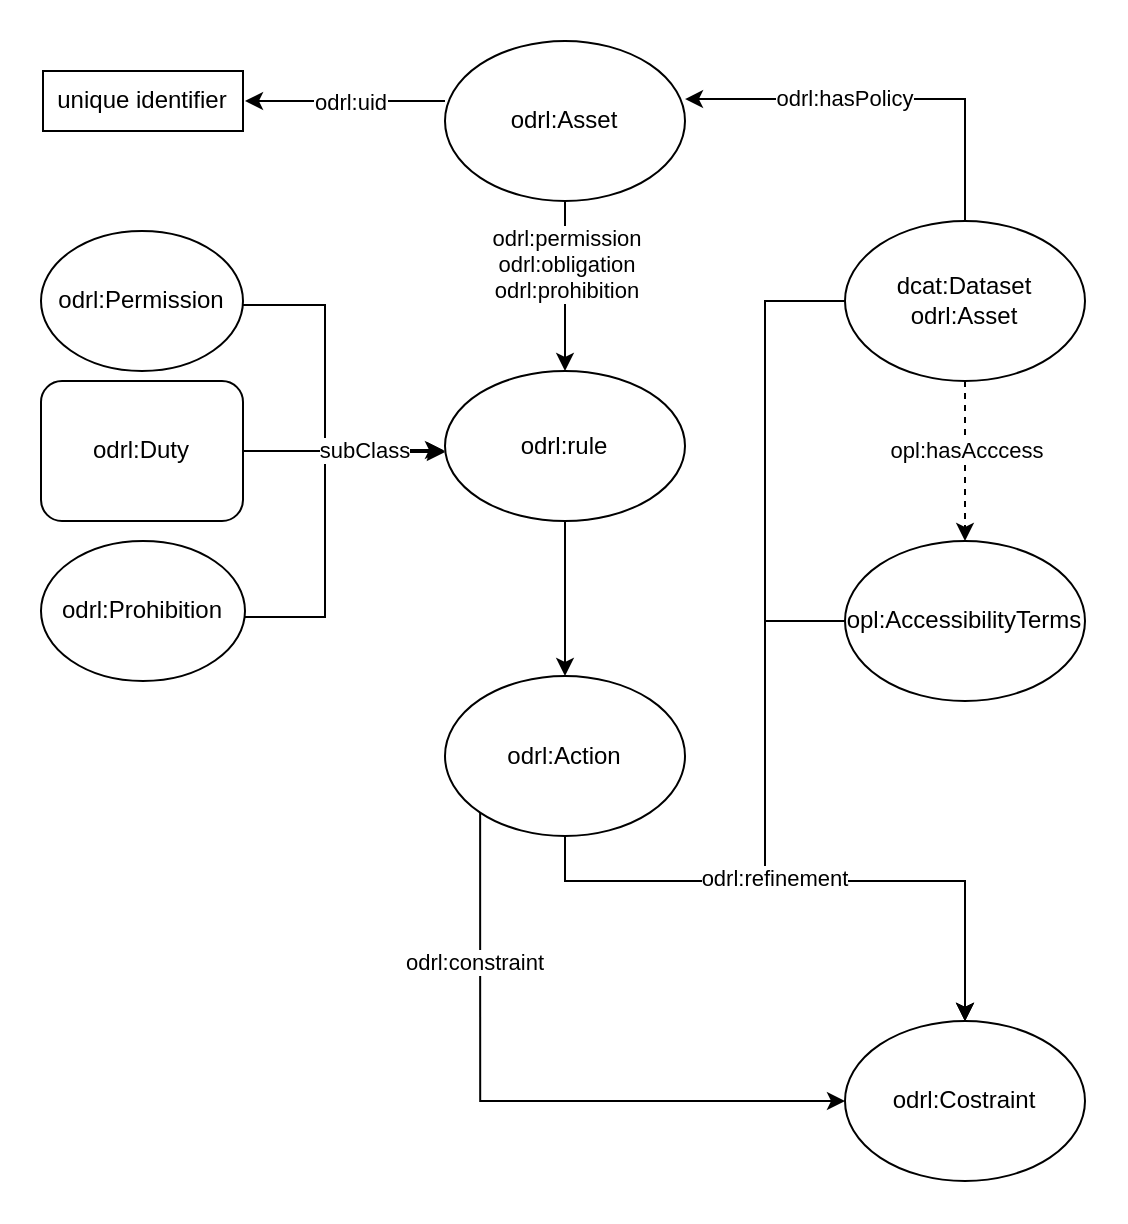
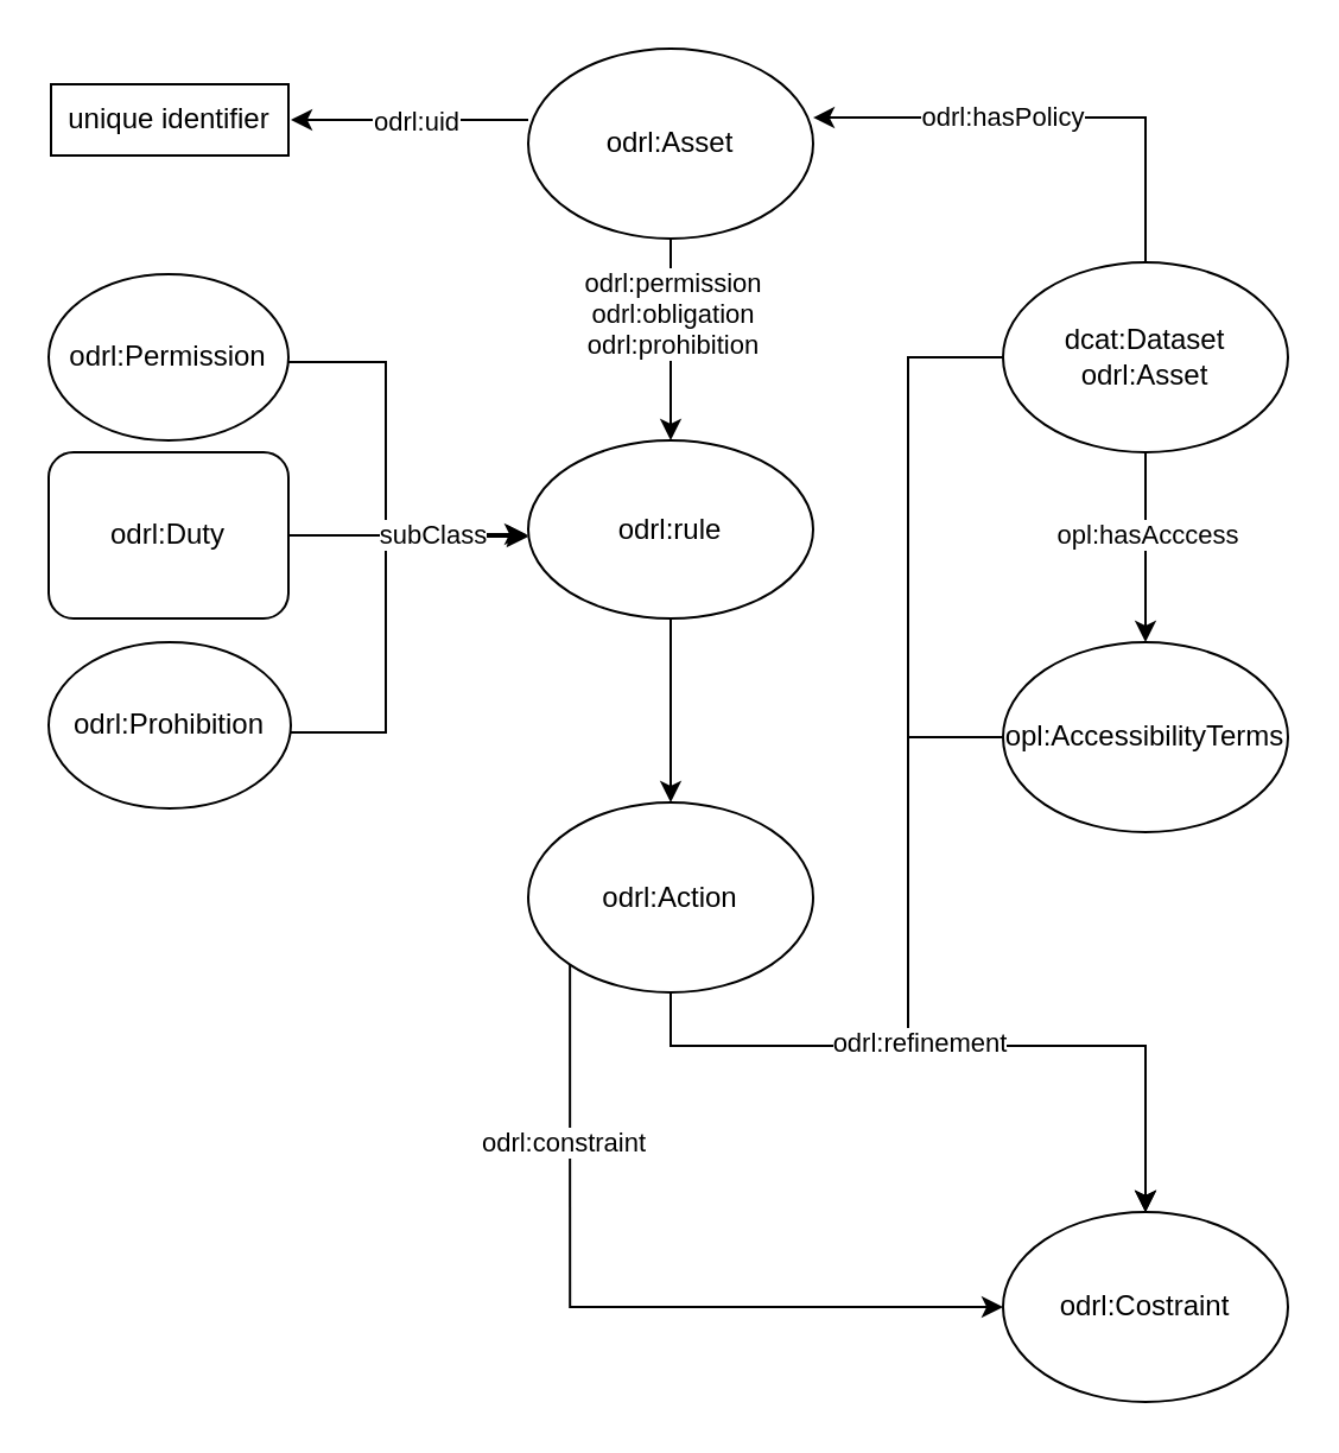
- <mxCell id="3" value="" style="edgeStyle=orthogonalEdgeStyle;rounded=0;orthogonalLoop=1;jettySize=auto;html=1;dashed=1;" edge="1" parent="1" source="6" target="29"><mxGeometry relative="1" as="geometry" /></mxCell>
+ <mxCell id="3" value="" style="edgeStyle=orthogonalEdgeStyle;rounded=0;orthogonalLoop=1;jettySize=auto;html=1;" edge="1" parent="1" source="6" target="29"><mxGeometry relative="1" as="geometry" /></mxCell>
